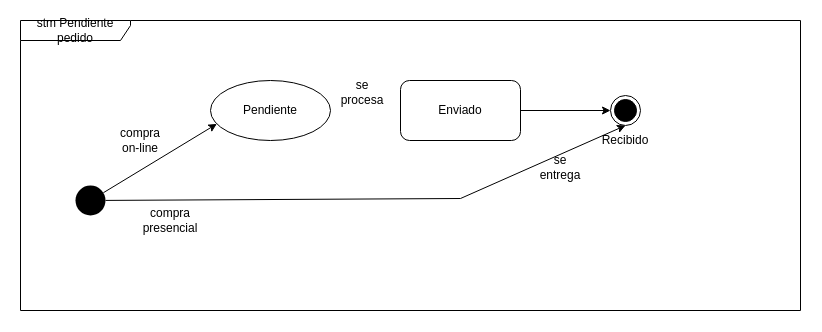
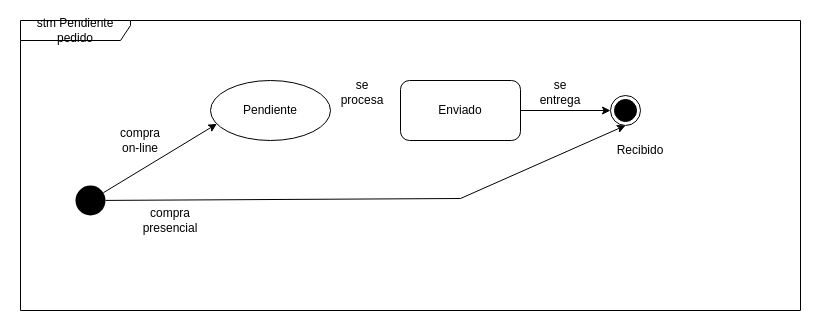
- <mxCell id="14" value="Recibido" style="text;html=1;strokeColor=none;fillColor=none;align=center;verticalAlign=middle;whiteSpace=wrap;rounded=0;" vertex="1" parent="1"><mxGeometry x="605" y="130" width="40" height="20" as="geometry" /></mxCell>
+ <mxCell id="14" value="Recibido" style="text;html=1;strokeColor=none;fillColor=none;align=center;verticalAlign=middle;whiteSpace=wrap;rounded=0;" vertex="1" parent="1"><mxGeometry x="620" y="140" width="40" height="20" as="geometry" /></mxCell>
- <mxCell id="13" value="se entrega" style="text;html=1;strokeColor=none;fillColor=none;align=center;verticalAlign=middle;whiteSpace=wrap;rounded=0;" vertex="1" parent="1"><mxGeometry x="540" y="157" width="40" height="20" as="geometry" /></mxCell>
+ <mxCell id="13" value="se entrega" style="text;html=1;strokeColor=none;fillColor=none;align=center;verticalAlign=middle;whiteSpace=wrap;rounded=0;" vertex="1" parent="1"><mxGeometry x="540" y="82" width="40" height="20" as="geometry" /></mxCell>
